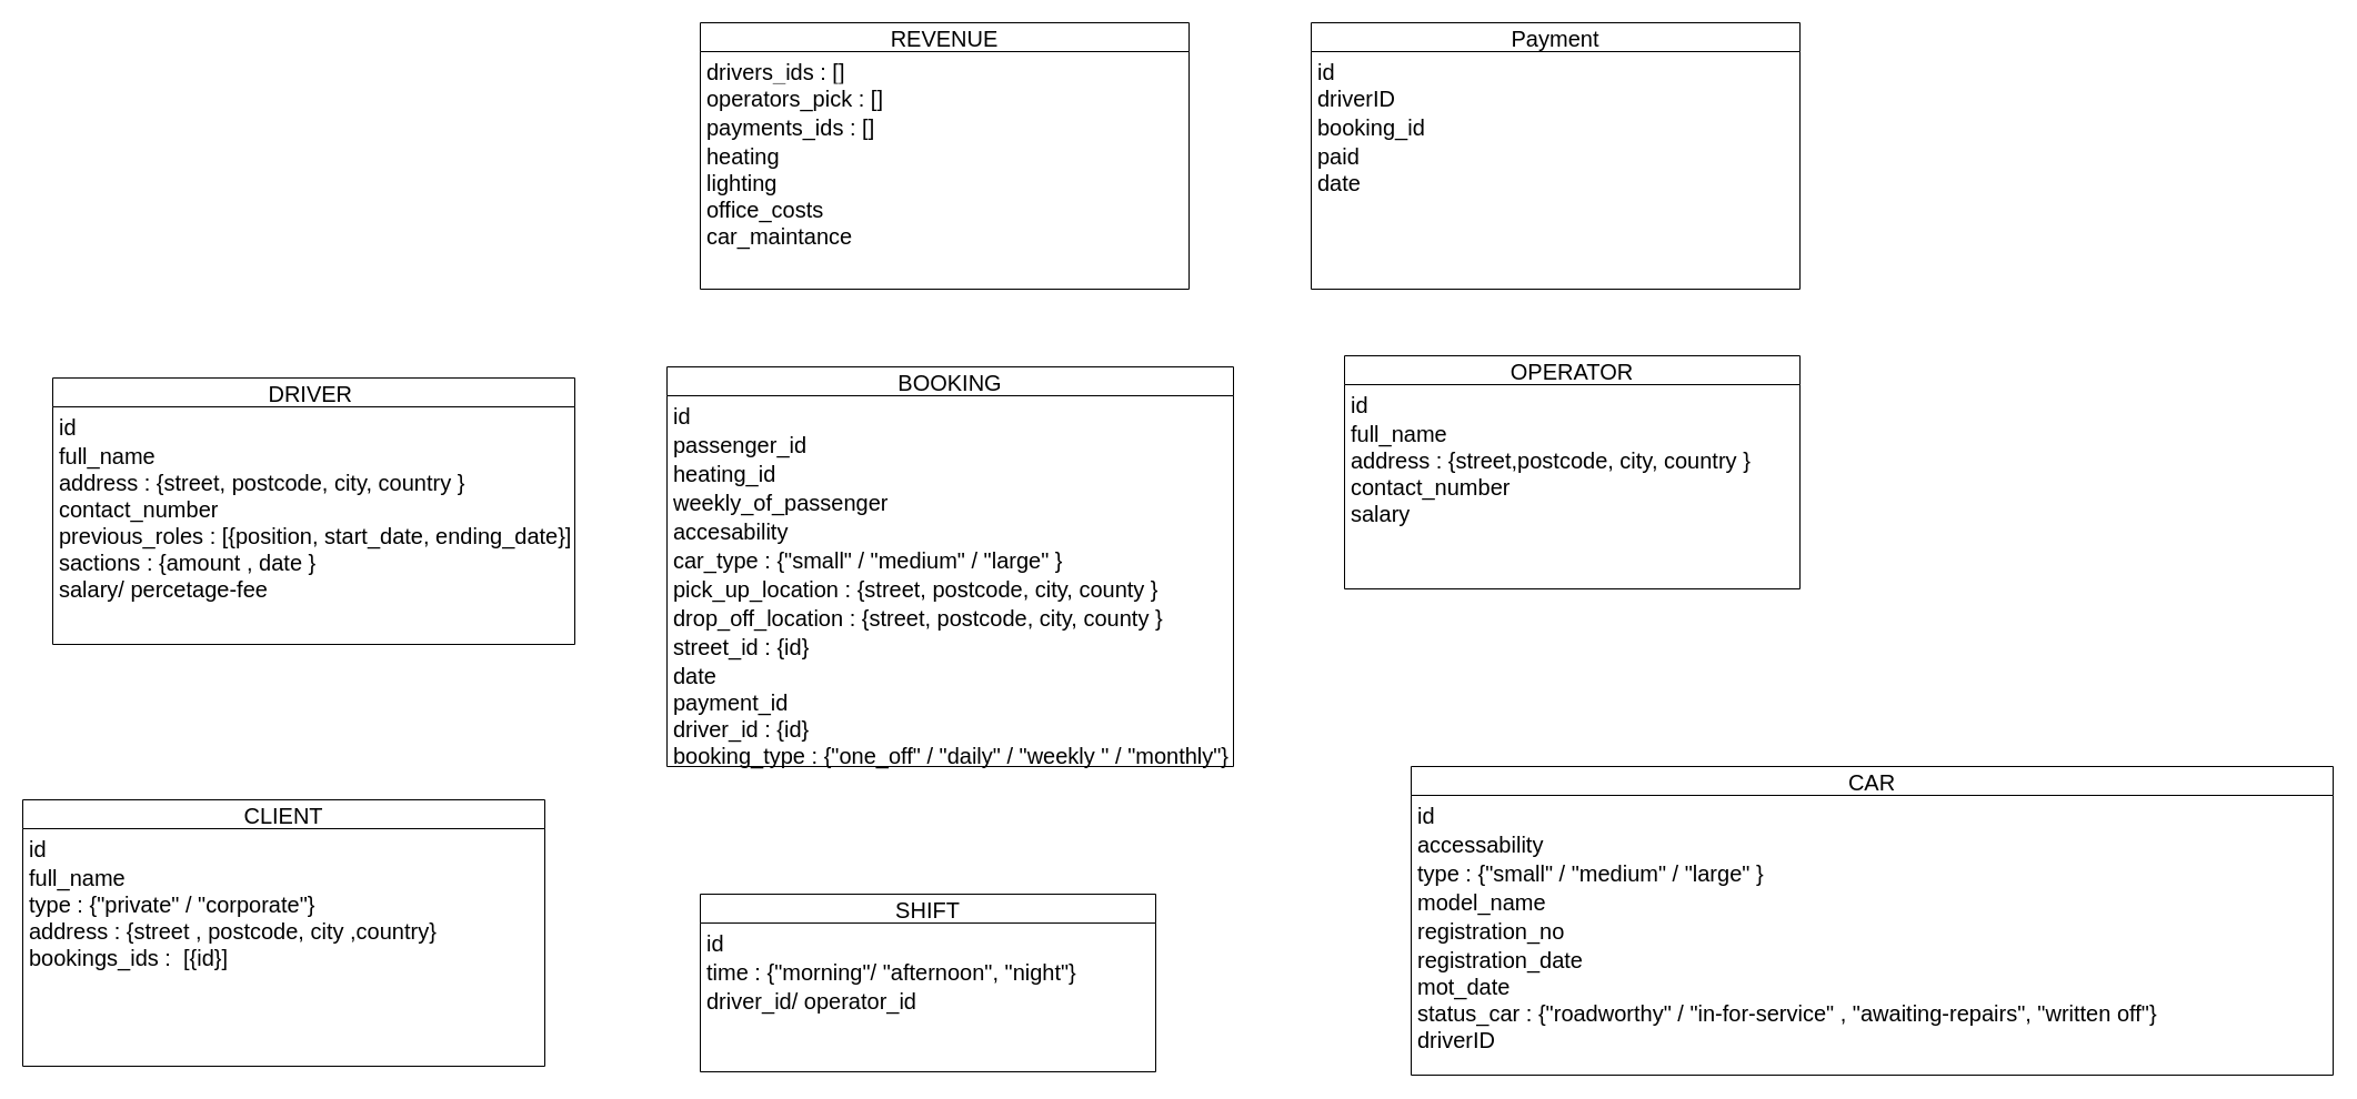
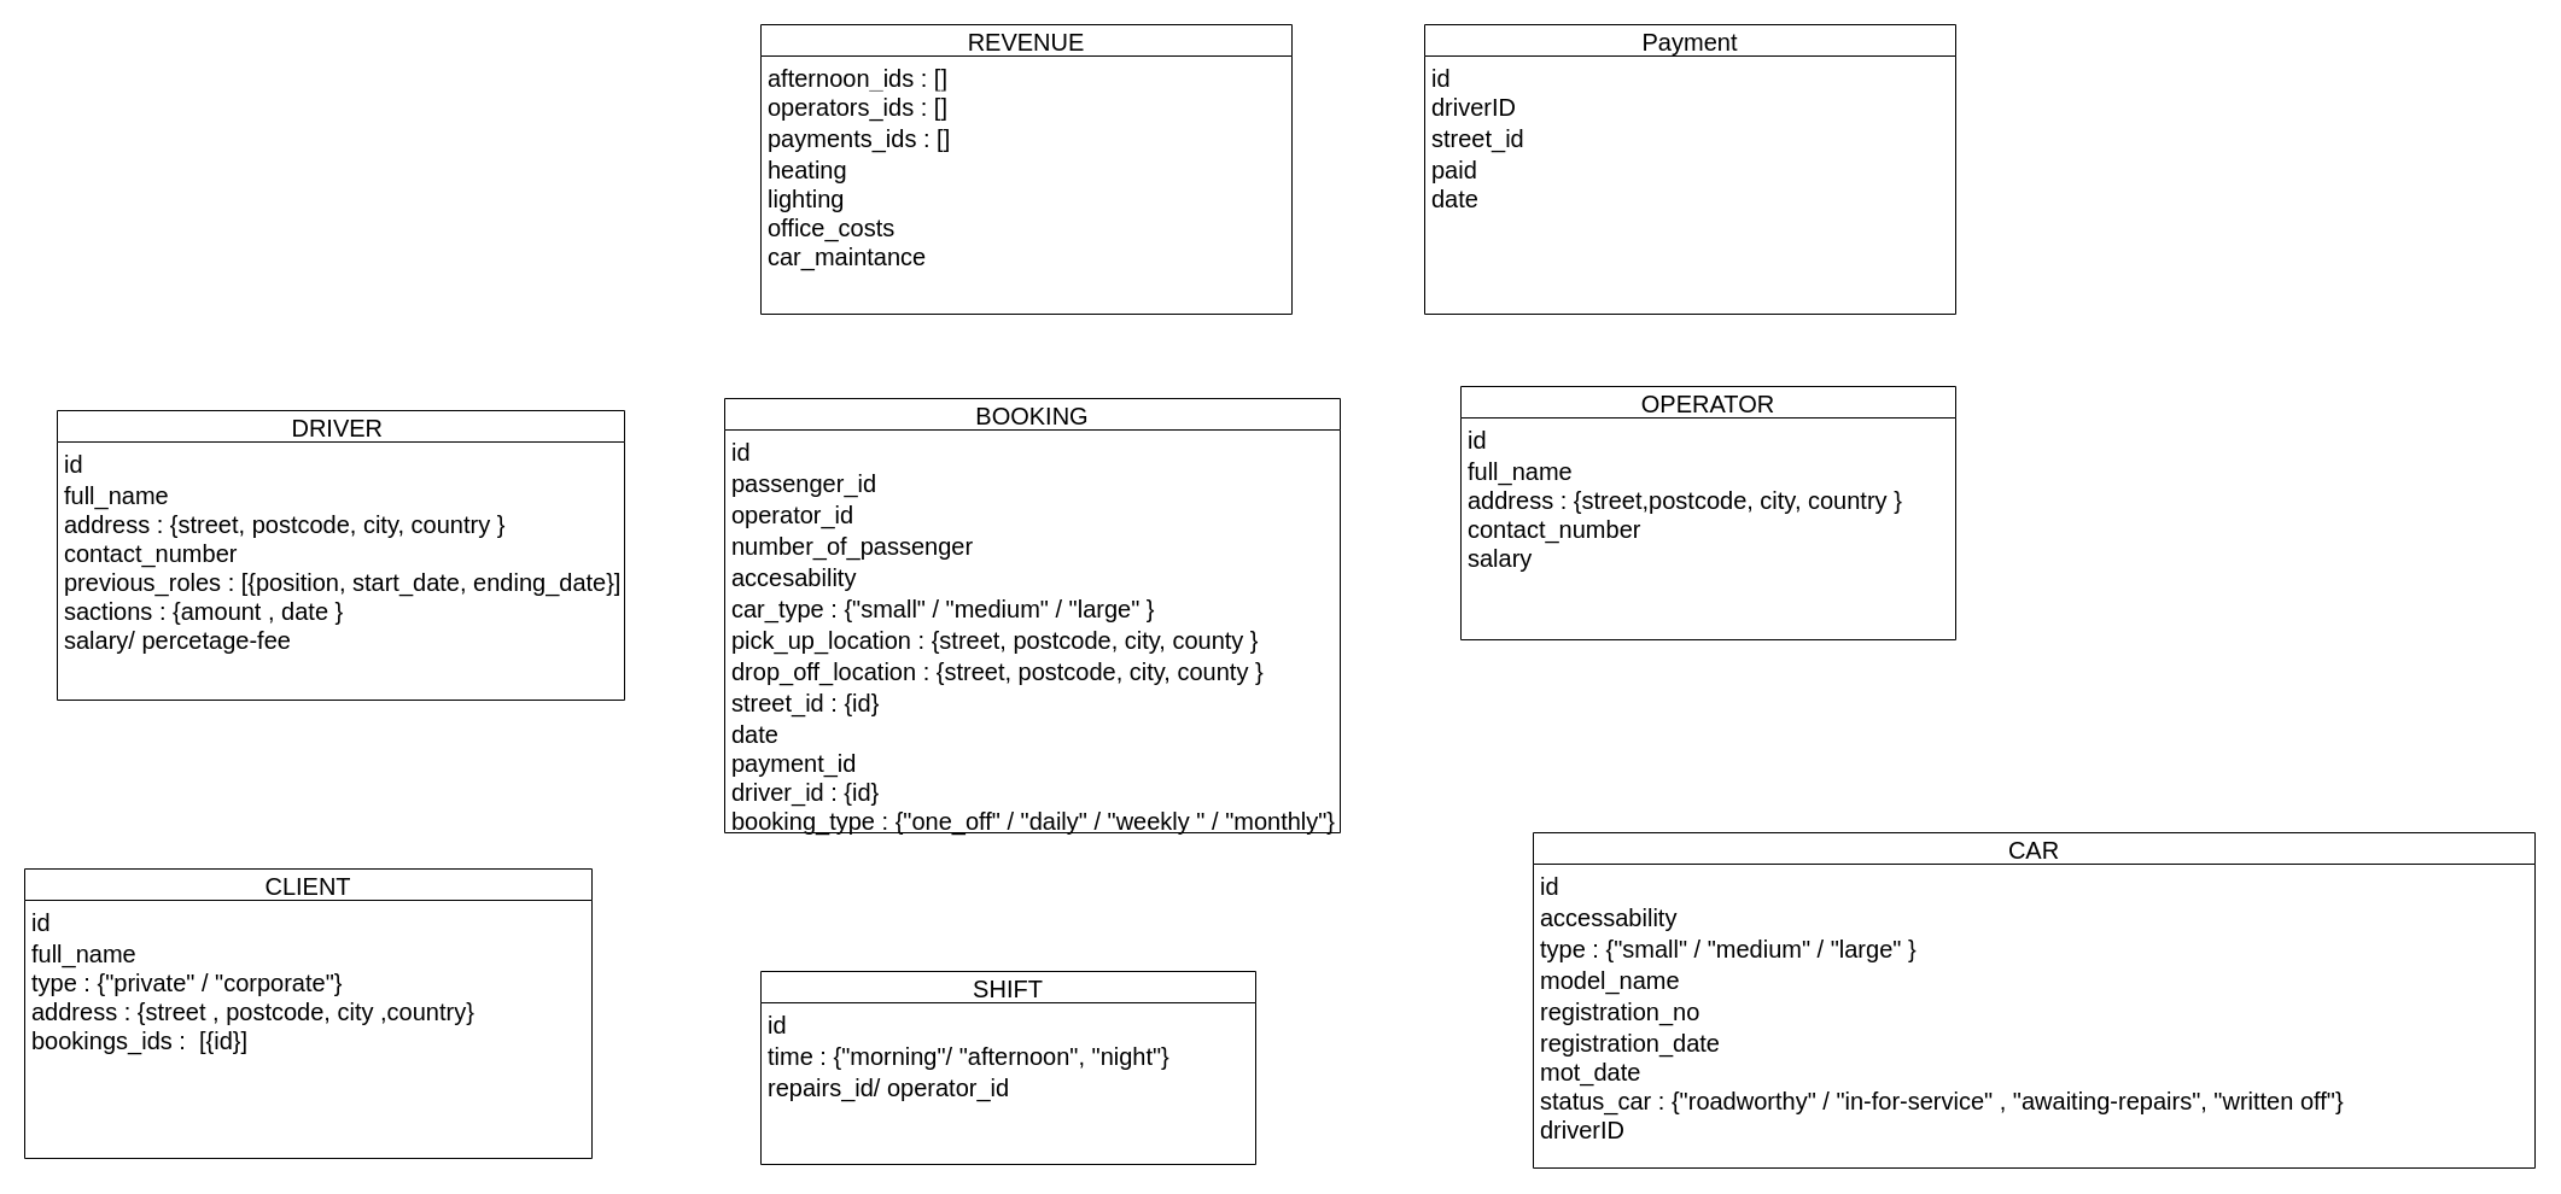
- <mxCell id="34" value="drivers_ids : []" style="text;strokeColor=none;fillColor=none;align=left;verticalAlign=top;spacingLeft=4;spacingRight=4;overflow=hidden;rotatable=0;points=[[0,0.5],[1,0.5]];portConstraint=eastwest;fontSize=20;" vertex="1" parent="33"><mxGeometry y="26" width="440" height="24" as="geometry" /></mxCell>
+ <mxCell id="34" value="afternoon_ids : []" style="text;strokeColor=none;fillColor=none;align=left;verticalAlign=top;spacingLeft=4;spacingRight=4;overflow=hidden;rotatable=0;points=[[0,0.5],[1,0.5]];portConstraint=eastwest;fontSize=20;" vertex="1" parent="33"><mxGeometry y="26" width="440" height="24" as="geometry" /></mxCell>
- <mxCell id="35" value="operators_pick : []&#10;" style="text;strokeColor=none;fillColor=none;align=left;verticalAlign=top;spacingLeft=4;spacingRight=4;overflow=hidden;rotatable=0;points=[[0,0.5],[1,0.5]];portConstraint=eastwest;fontSize=20;" vertex="1" parent="33"><mxGeometry y="50" width="440" height="26" as="geometry" /></mxCell>
+ <mxCell id="35" value="operators_ids : []&#10;" style="text;strokeColor=none;fillColor=none;align=left;verticalAlign=top;spacingLeft=4;spacingRight=4;overflow=hidden;rotatable=0;points=[[0,0.5],[1,0.5]];portConstraint=eastwest;fontSize=20;" vertex="1" parent="33"><mxGeometry y="50" width="440" height="26" as="geometry" /></mxCell>
- <mxCell id="41" value="booking_id" style="text;strokeColor=none;fillColor=none;align=left;verticalAlign=top;spacingLeft=4;spacingRight=4;overflow=hidden;rotatable=0;points=[[0,0.5],[1,0.5]];portConstraint=eastwest;fontSize=20;" vertex="1" parent="38"><mxGeometry y="76" width="440" height="26" as="geometry" /></mxCell>
+ <mxCell id="41" value="street_id" style="text;strokeColor=none;fillColor=none;align=left;verticalAlign=top;spacingLeft=4;spacingRight=4;overflow=hidden;rotatable=0;points=[[0,0.5],[1,0.5]];portConstraint=eastwest;fontSize=20;" vertex="1" parent="38"><mxGeometry y="76" width="440" height="26" as="geometry" /></mxCell>
- <mxCell id="25" value="heating_id" style="text;strokeColor=none;fillColor=none;align=left;verticalAlign=top;spacingLeft=4;spacingRight=4;overflow=hidden;rotatable=0;points=[[0,0.5],[1,0.5]];portConstraint=eastwest;fontSize=20;" vertex="1" parent="22"><mxGeometry y="78" width="510" height="26" as="geometry" /></mxCell>
+ <mxCell id="25" value="operator_id" style="text;strokeColor=none;fillColor=none;align=left;verticalAlign=top;spacingLeft=4;spacingRight=4;overflow=hidden;rotatable=0;points=[[0,0.5],[1,0.5]];portConstraint=eastwest;fontSize=20;" vertex="1" parent="22"><mxGeometry y="78" width="510" height="26" as="geometry" /></mxCell>
- <mxCell id="26" value="weekly_of_passenger" style="text;strokeColor=none;fillColor=none;align=left;verticalAlign=top;spacingLeft=4;spacingRight=4;overflow=hidden;rotatable=0;points=[[0,0.5],[1,0.5]];portConstraint=eastwest;fontSize=20;" vertex="1" parent="22"><mxGeometry y="104" width="510" height="26" as="geometry" /></mxCell>
+ <mxCell id="26" value="number_of_passenger" style="text;strokeColor=none;fillColor=none;align=left;verticalAlign=top;spacingLeft=4;spacingRight=4;overflow=hidden;rotatable=0;points=[[0,0.5],[1,0.5]];portConstraint=eastwest;fontSize=20;" vertex="1" parent="22"><mxGeometry y="104" width="510" height="26" as="geometry" /></mxCell>
- <mxCell id="21" value="driver_id/ operator_id" style="text;strokeColor=none;fillColor=none;align=left;verticalAlign=top;spacingLeft=4;spacingRight=4;overflow=hidden;rotatable=0;points=[[0,0.5],[1,0.5]];portConstraint=eastwest;fontSize=20;" vertex="1" parent="18"><mxGeometry y="78" width="410" height="82" as="geometry" /></mxCell>
+ <mxCell id="21" value="repairs_id/ operator_id" style="text;strokeColor=none;fillColor=none;align=left;verticalAlign=top;spacingLeft=4;spacingRight=4;overflow=hidden;rotatable=0;points=[[0,0.5],[1,0.5]];portConstraint=eastwest;fontSize=20;" vertex="1" parent="18"><mxGeometry y="78" width="410" height="82" as="geometry" /></mxCell>
